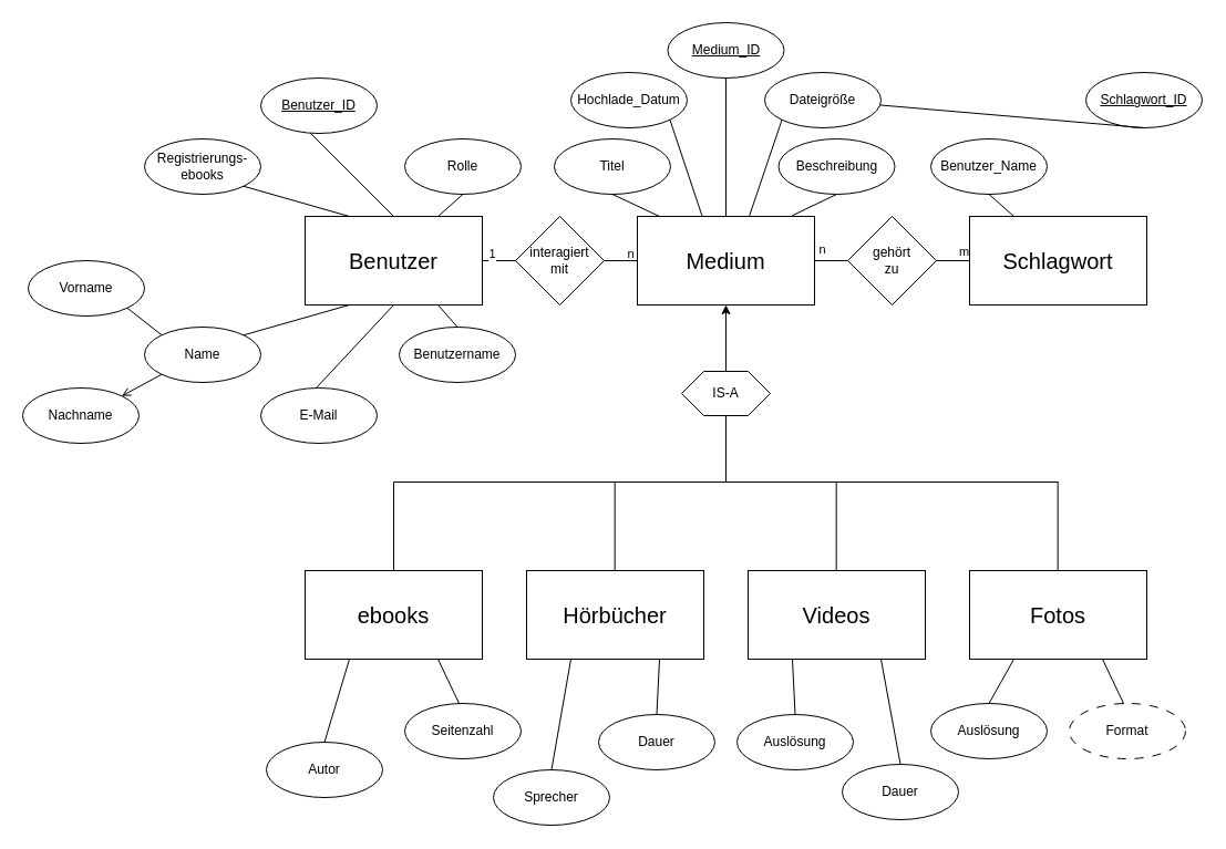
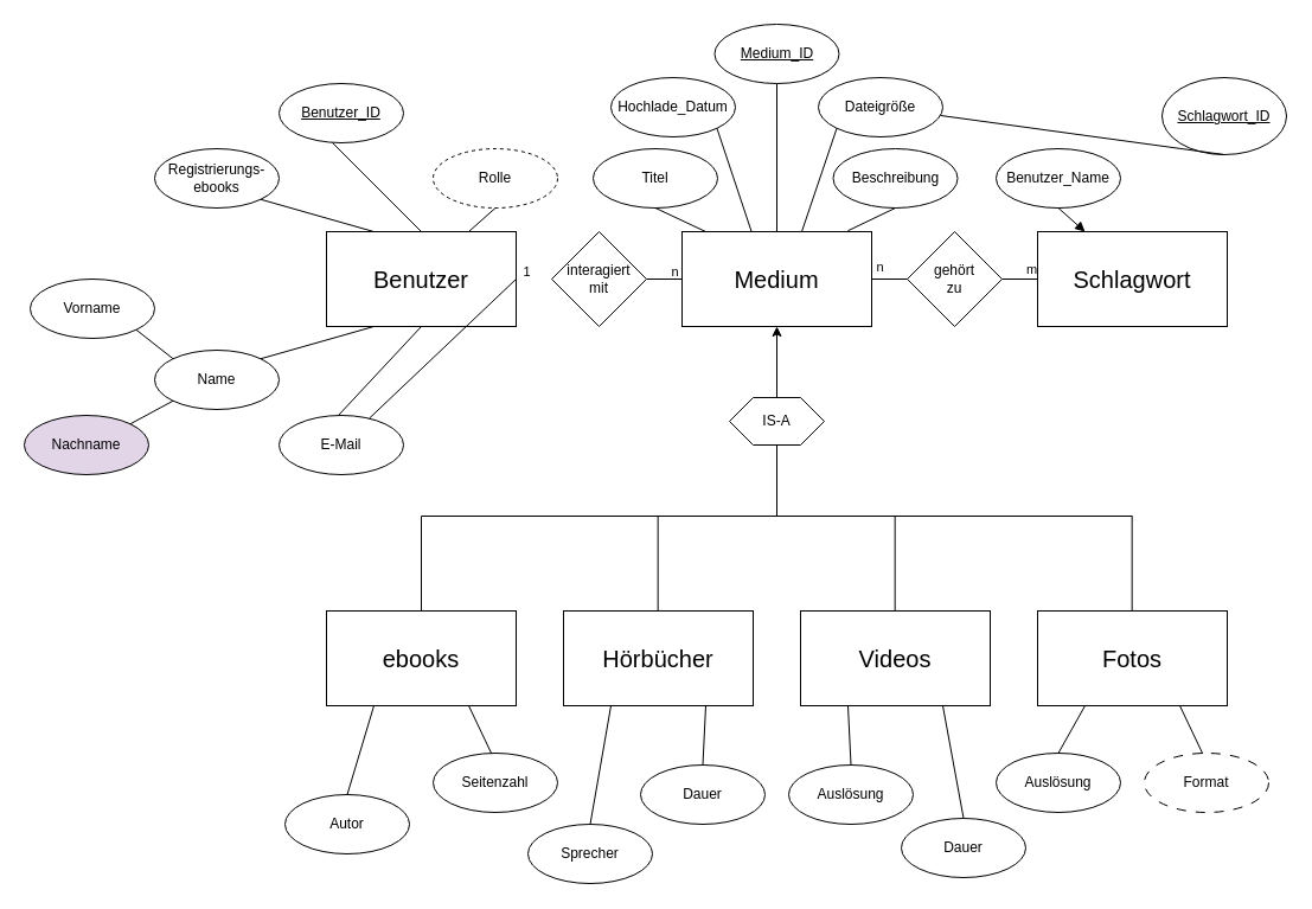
- <mxCell id="53" value="&lt;u&gt;Schlagwort_ID&lt;/u&gt;" style="ellipse;whiteSpace=wrap;html=1;" parent="1" vertex="1"><mxGeometry x="980" y="65" width="105" height="50" as="geometry" /></mxCell>
+ <mxCell id="53" value="&lt;u&gt;Schlagwort_ID&lt;/u&gt;" style="ellipse;whiteSpace=wrap;html=1;" parent="1" vertex="1"><mxGeometry x="980" y="65" width="105" height="65" as="geometry" /></mxCell>
- <mxCell id="58" value="Rolle" style="ellipse;whiteSpace=wrap;html=1;" parent="1" vertex="1"><mxGeometry x="365" y="125" width="105" height="50" as="geometry" /></mxCell>
+ <mxCell id="58" value="Rolle" style="ellipse;whiteSpace=wrap;html=1;dashed=1;" parent="1" vertex="1"><mxGeometry x="365" y="125" width="105" height="50" as="geometry" /></mxCell>
- <mxCell id="55" value="" style="endArrow=none;html=1;rounded=0;exitX=0.5;exitY=1;exitDx=0;exitDy=0;entryX=0.25;entryY=0;entryDx=0;entryDy=0;" parent="1" source="54" target="9" edge="1"><mxGeometry width="50" height="50" relative="1" as="geometry"><mxPoint x="795" y="175" as="sourcePoint" /><mxPoint x="845" y="125" as="targetPoint" /></mxGeometry></mxCell>
+ <mxCell id="55" value="" style="endArrow=block;html=1;rounded=0;exitX=0.5;exitY=1;exitDx=0;exitDy=0;entryX=0.25;entryY=0;entryDx=0;entryDy=0;" parent="1" source="54" target="9" edge="1"><mxGeometry width="50" height="50" relative="1" as="geometry"><mxPoint x="795" y="175" as="sourcePoint" /><mxPoint x="845" y="125" as="targetPoint" /></mxGeometry></mxCell>
- <mxCell id="15" value="" style="endArrow=none;html=1;rounded=0;exitX=1;exitY=0.5;exitDx=0;exitDy=0;entryX=0;entryY=0.5;entryDx=0;entryDy=0;" parent="1" source="2" target="7" edge="1"><mxGeometry width="50" height="50" relative="1" as="geometry"><mxPoint x="695" y="415" as="sourcePoint" /><mxPoint x="745" y="365" as="targetPoint" /></mxGeometry></mxCell>
+ <mxCell id="15" value="" style="endArrow=none;html=1;rounded=0;exitX=1;exitY=0.5;exitDx=0;exitDy=0;" parent="1" source="2" target="63" edge="1"><mxGeometry width="50" height="50" relative="1" as="geometry"><mxPoint x="695" y="415" as="sourcePoint" /><mxPoint x="745" y="365" as="targetPoint" /></mxGeometry></mxCell>
- <mxCell id="62" value="" style="endArrow=none;html=1;rounded=0;entryX=0.5;entryY=0;entryDx=0;entryDy=0;exitX=0.75;exitY=1;exitDx=0;exitDy=0;" parent="1" source="2" target="61" edge="1"><mxGeometry width="50" height="50" relative="1" as="geometry"><mxPoint x="465" y="225" as="sourcePoint" /><mxPoint x="515" y="175" as="targetPoint" /></mxGeometry></mxCell>
- <mxCell id="61" value="Benutzername" style="ellipse;whiteSpace=wrap;html=1;" parent="1" vertex="1"><mxGeometry x="360" y="295" width="105" height="50" as="geometry" /></mxCell>
- <mxCell id="72" value="" style="endArrow=open;html=1;rounded=0;exitX=0;exitY=1;exitDx=0;exitDy=0;entryX=1;entryY=0;entryDx=0;entryDy=0;" parent="1" source="65" target="70" edge="1"><mxGeometry width="50" height="50" relative="1" as="geometry"><mxPoint x="465" y="220" as="sourcePoint" /><mxPoint x="515" y="170" as="targetPoint" /></mxGeometry></mxCell>
+ <mxCell id="72" value="" style="endArrow=none;html=1;rounded=0;exitX=0;exitY=1;exitDx=0;exitDy=0;entryX=1;entryY=0;entryDx=0;entryDy=0;" parent="1" source="65" target="70" edge="1"><mxGeometry width="50" height="50" relative="1" as="geometry"><mxPoint x="465" y="220" as="sourcePoint" /><mxPoint x="515" y="170" as="targetPoint" /></mxGeometry></mxCell>
- <mxCell id="70" value="Nachname" style="ellipse;whiteSpace=wrap;html=1;" parent="1" vertex="1"><mxGeometry x="20" y="350" width="105" height="50" as="geometry" /></mxCell>
+ <mxCell id="70" value="Nachname" style="ellipse;whiteSpace=wrap;html=1;fillColor=#e1d5e7;" parent="1" vertex="1"><mxGeometry x="20" y="350" width="105" height="50" as="geometry" /></mxCell>
